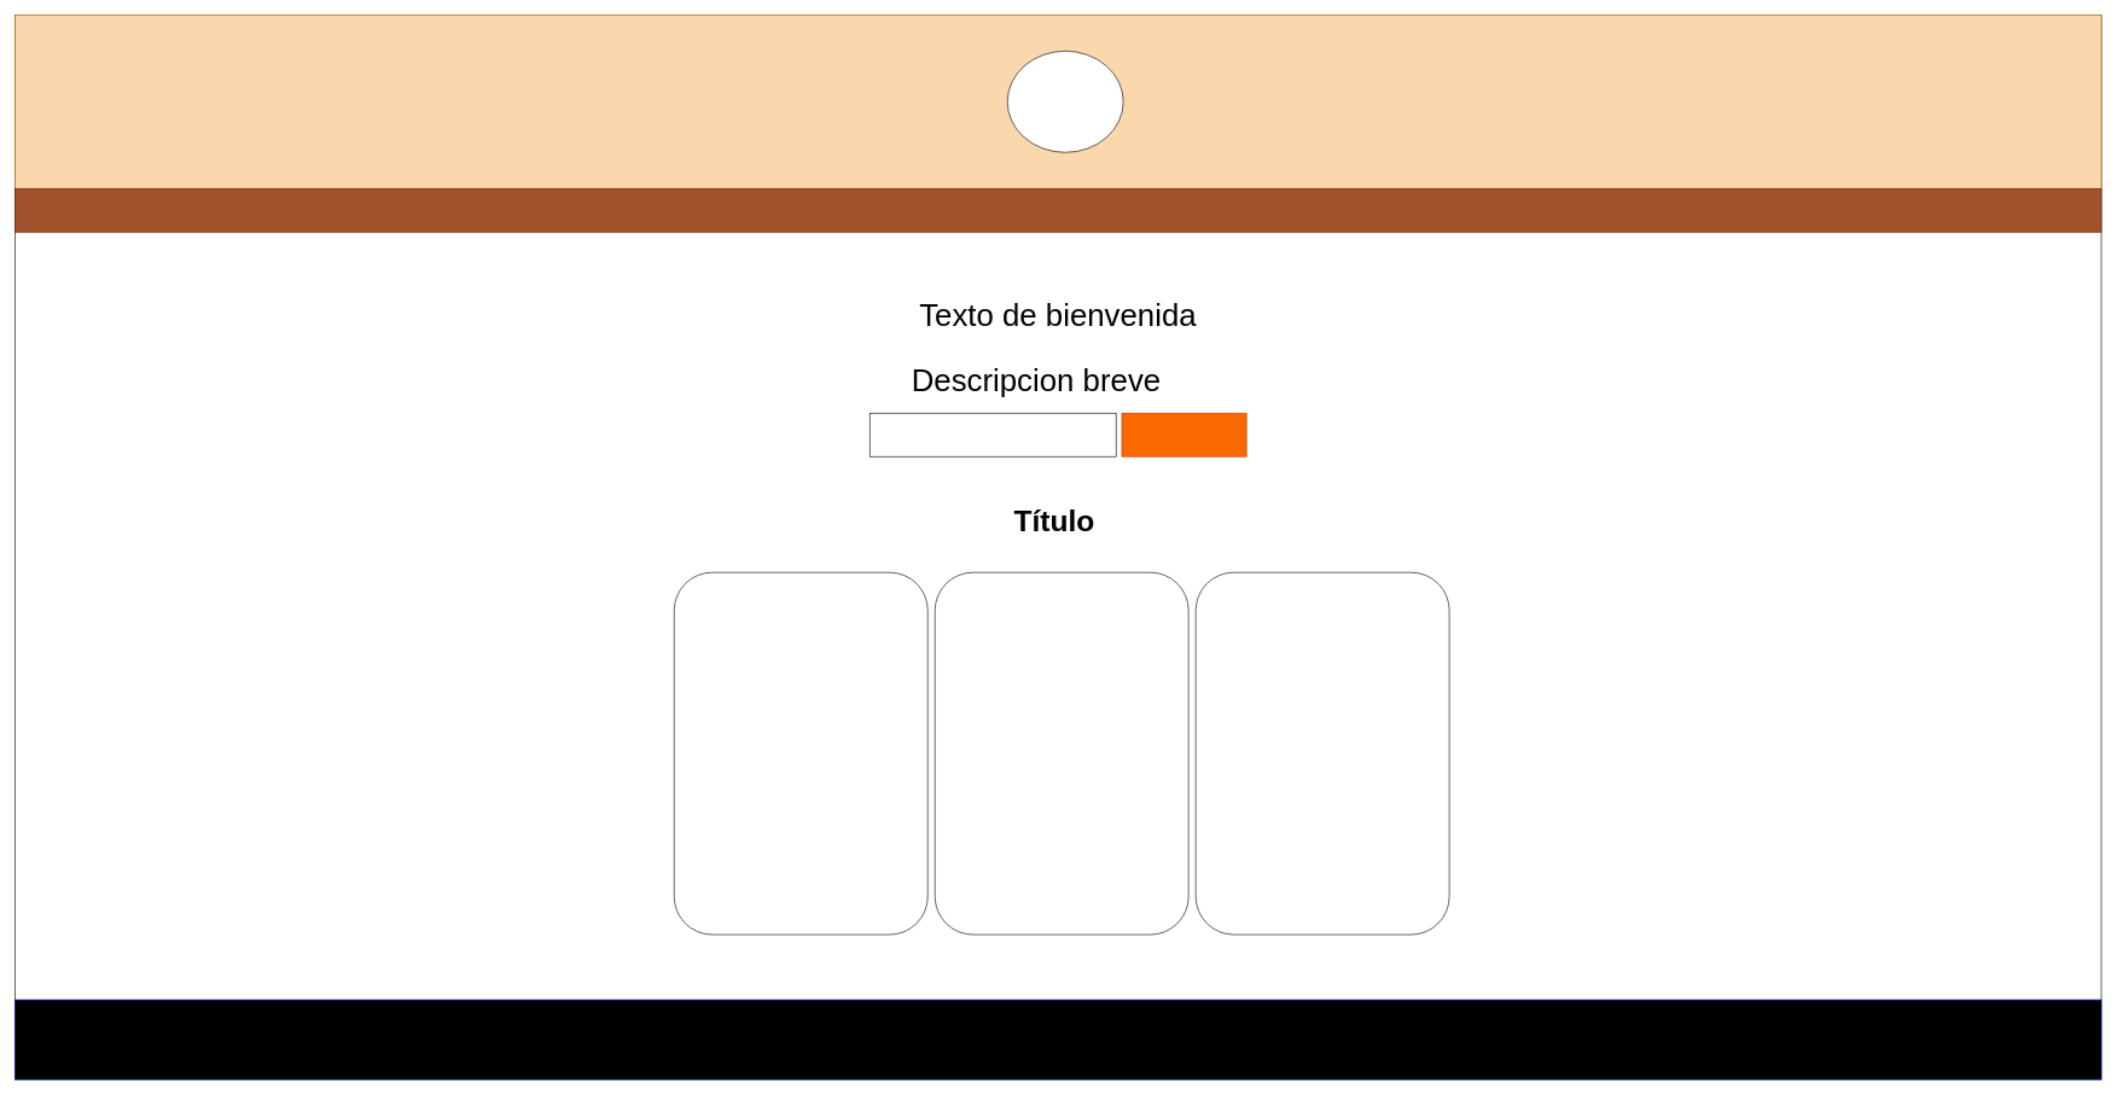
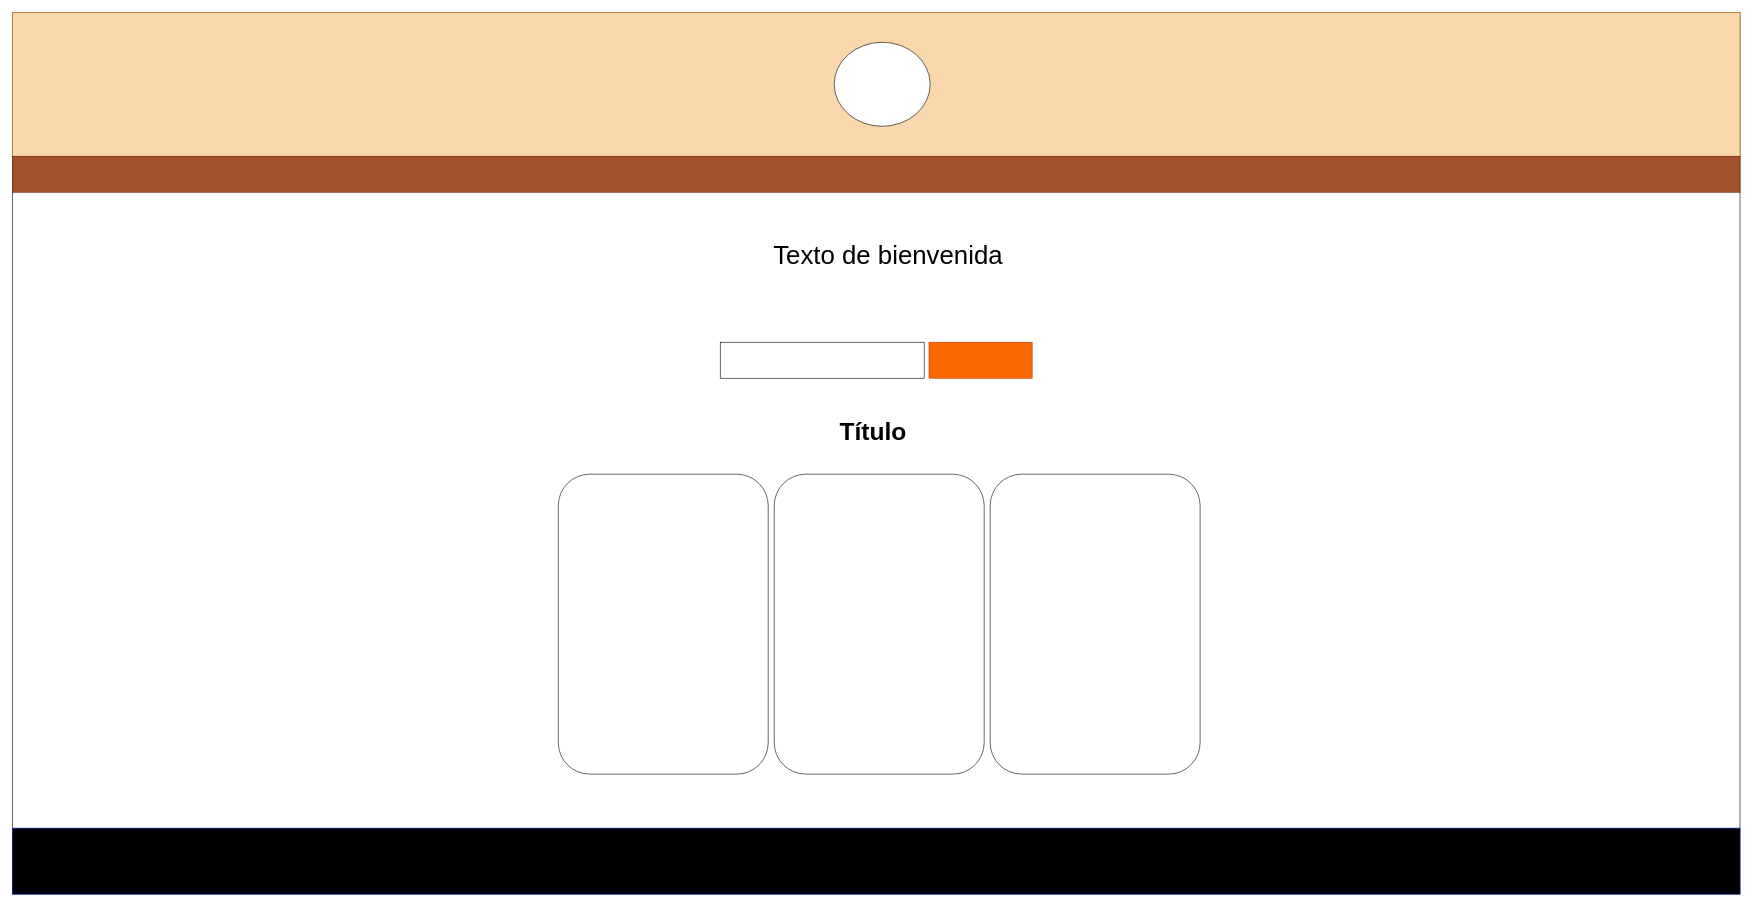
- <mxCell id="6" value="&lt;font style=&quot;font-size: 43px;&quot;&gt;Texto de bienvenida&lt;/font&gt;" style="text;html=1;align=center;verticalAlign=middle;whiteSpace=wrap;rounded=0;" vertex="1" parent="1"><mxGeometry x="1160" y="390" width="600" height="90" as="geometry" /></mxCell>
+ <mxCell id="6" value="&lt;font style=&quot;font-size: 43px;&quot;&gt;Texto de bienvenida&lt;/font&gt;" style="text;html=1;align=center;verticalAlign=middle;whiteSpace=wrap;rounded=0;" vertex="1" parent="1"><mxGeometry x="1180" y="380" width="600" height="90" as="geometry" /></mxCell>
- <mxCell id="7" value="&lt;font style=&quot;font-size: 43px;&quot;&gt;Descripcion breve&lt;/font&gt;" style="text;html=1;align=center;verticalAlign=middle;whiteSpace=wrap;rounded=0;" vertex="1" parent="1"><mxGeometry x="1130" y="480" width="600" height="90" as="geometry" /></mxCell>
